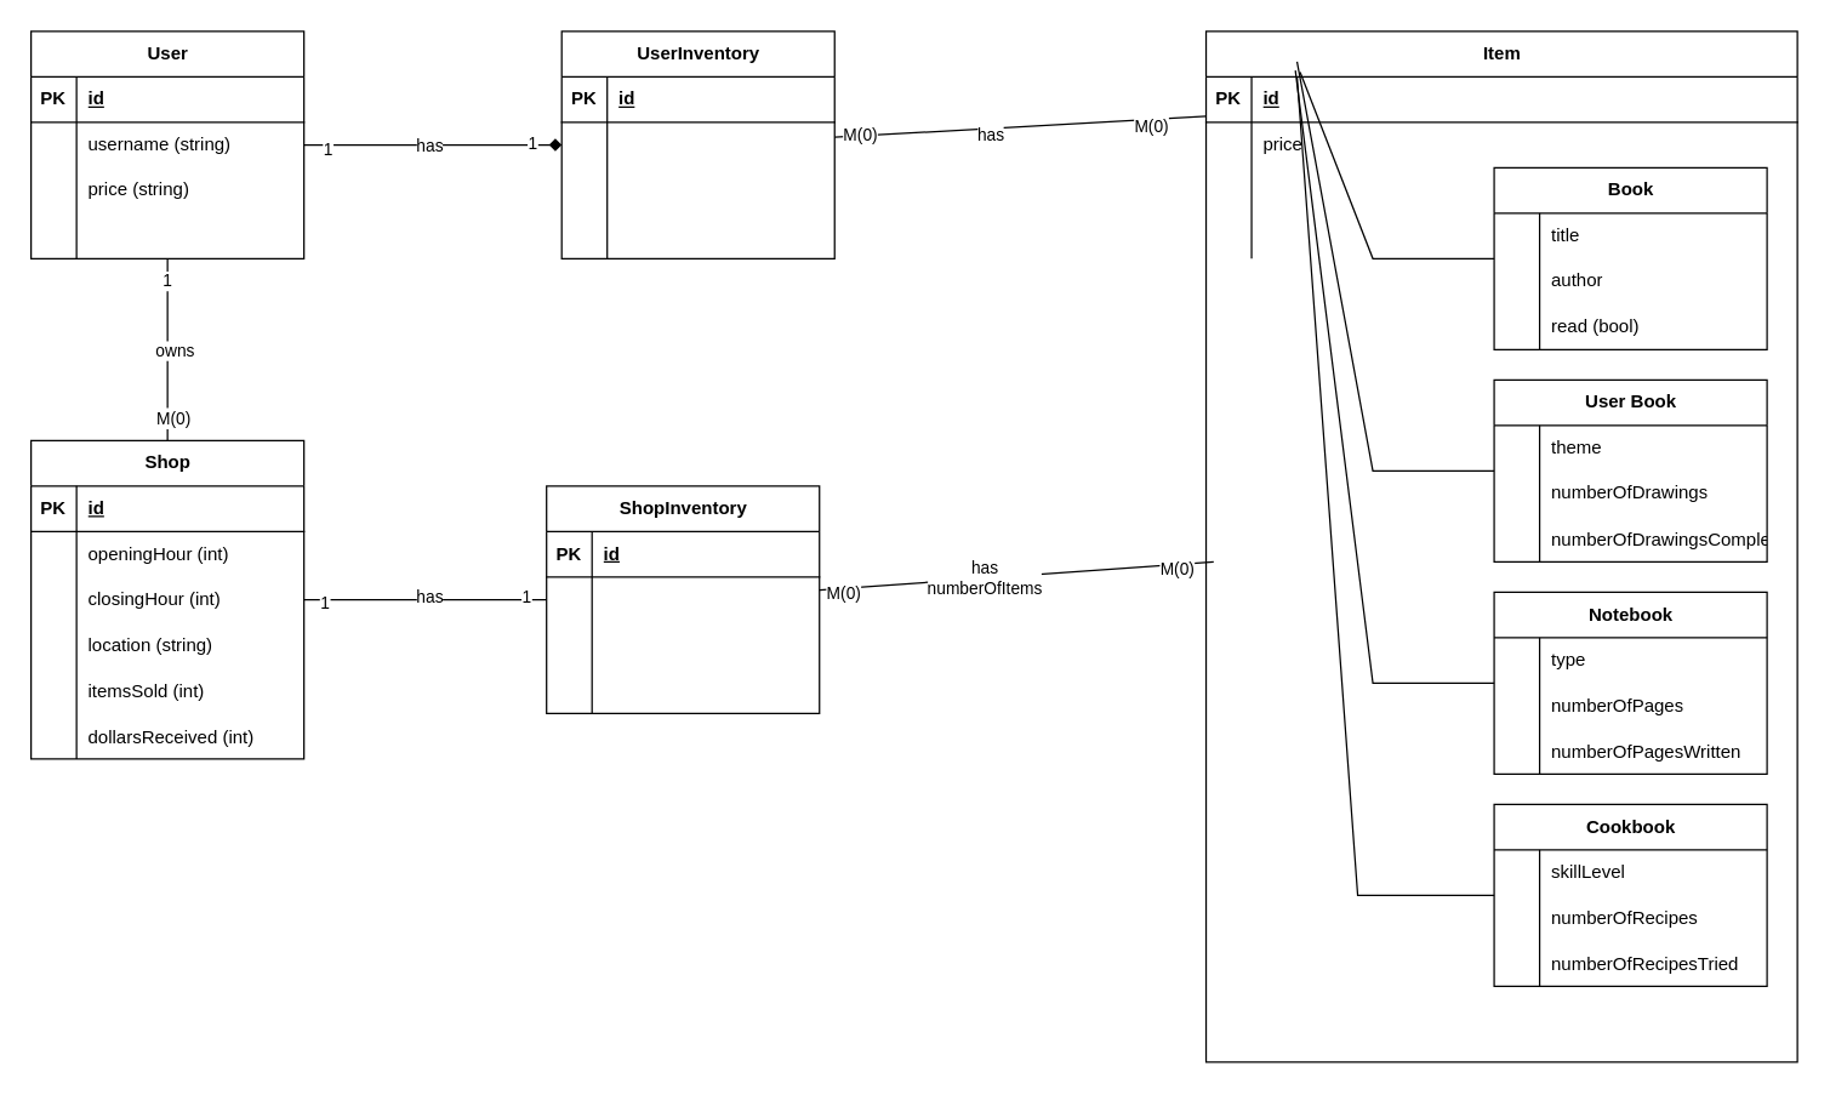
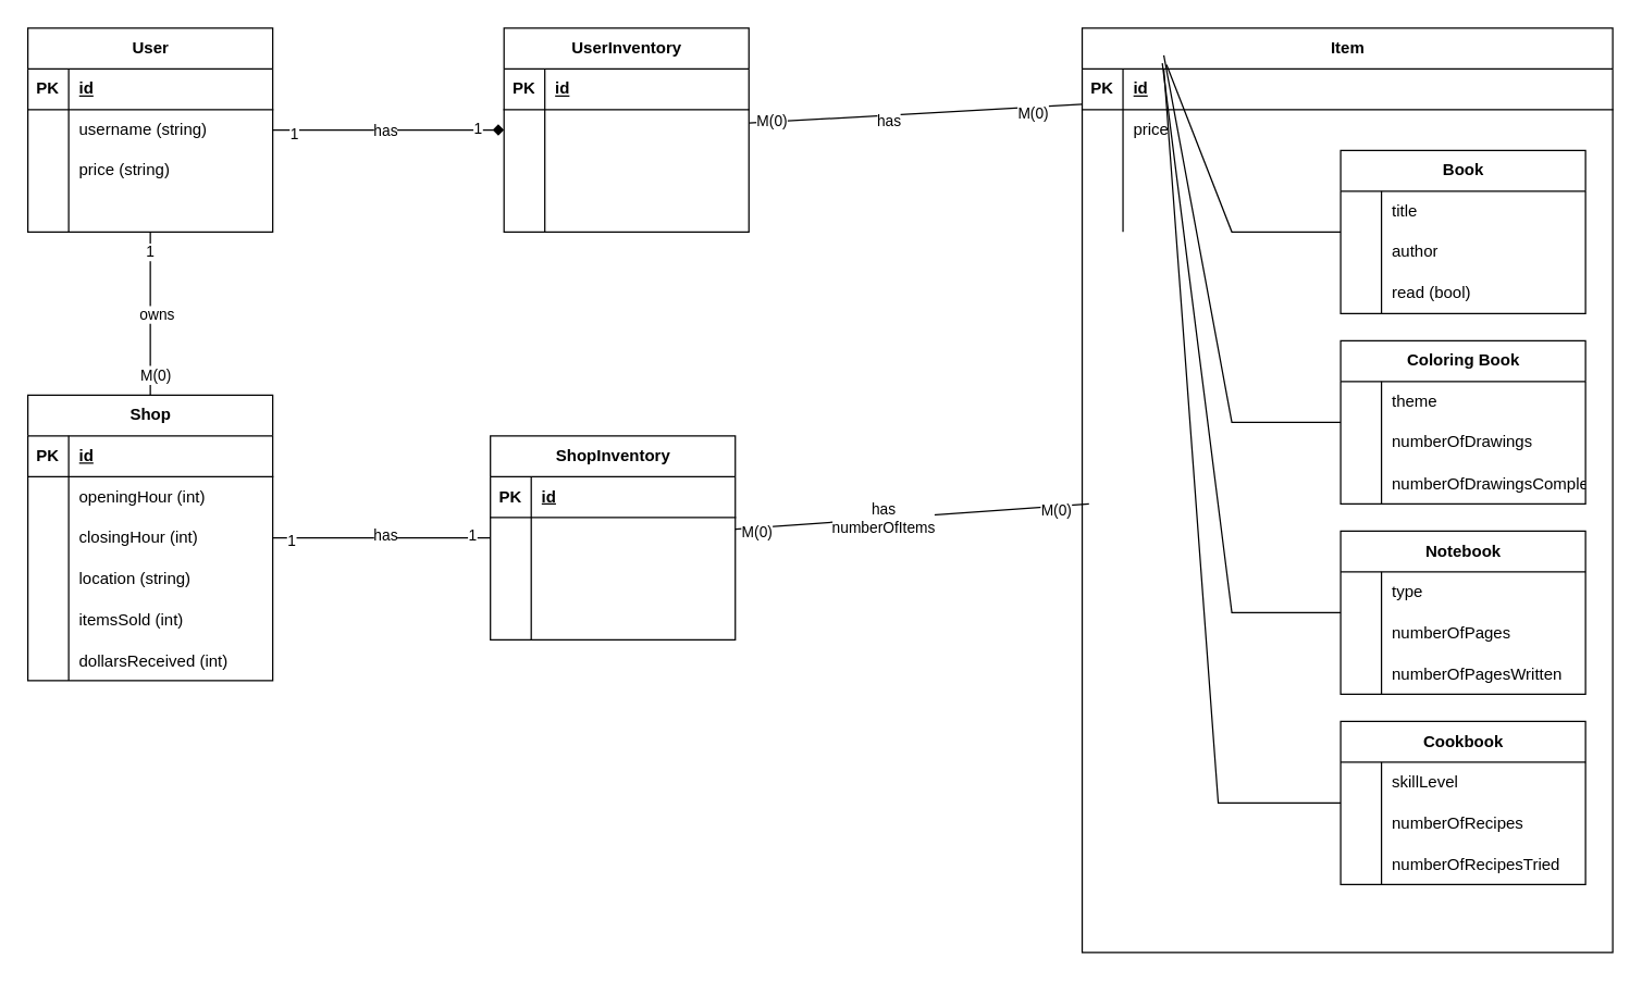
- <mxCell id="84" value="User Book" style="shape=table;startSize=30;container=1;collapsible=1;childLayout=tableLayout;fixedRows=1;rowLines=0;fontStyle=1;align=center;resizeLast=1;html=1;" vertex="1" parent="60"><mxGeometry x="190" y="230" width="180" height="120" as="geometry" /></mxCell>
+ <mxCell id="84" value="Coloring Book" style="shape=table;startSize=30;container=1;collapsible=1;childLayout=tableLayout;fixedRows=1;rowLines=0;fontStyle=1;align=center;resizeLast=1;html=1;" vertex="1" parent="60"><mxGeometry x="190" y="230" width="180" height="120" as="geometry" /></mxCell>
